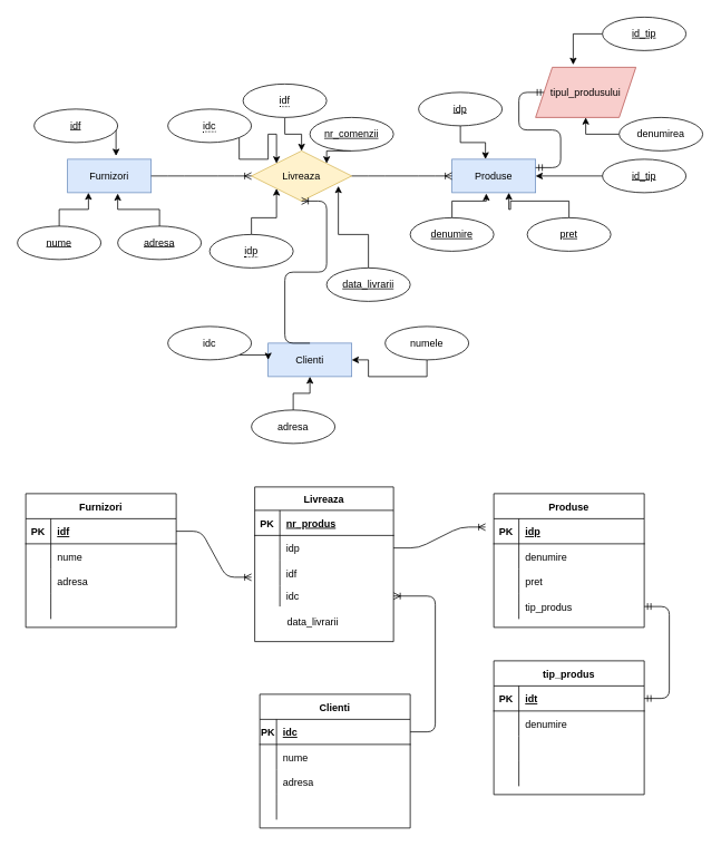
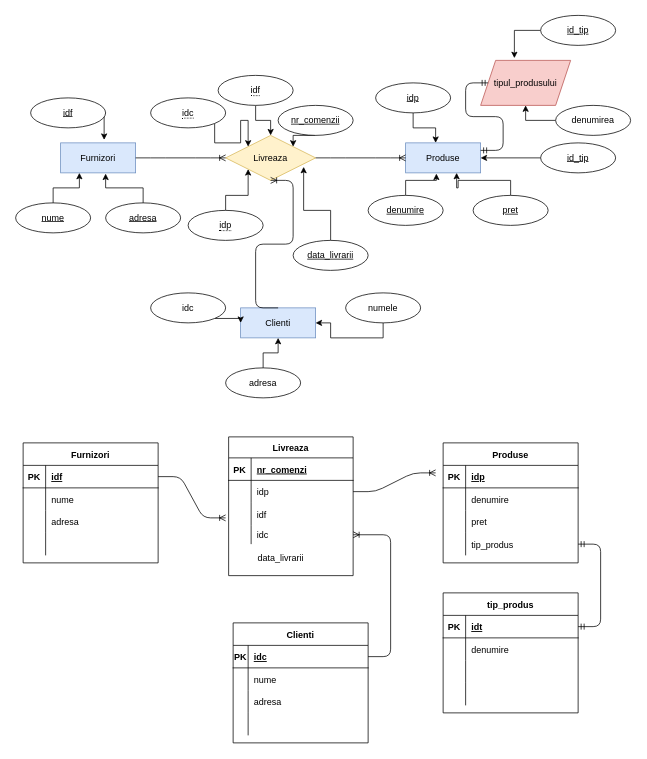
- <mxCell id="61" value="nr_produs" style="shape=partialRectangle;connectable=0;fillColor=none;top=0;left=0;bottom=0;right=0;align=left;spacingLeft=6;fontStyle=5;overflow=hidden;" vertex="1" parent="59"><mxGeometry x="30" width="136" height="30" as="geometry" /></mxCell>
+ <mxCell id="61" value="nr_comenzi" style="shape=partialRectangle;connectable=0;fillColor=none;top=0;left=0;bottom=0;right=0;align=left;spacingLeft=6;fontStyle=5;overflow=hidden;" vertex="1" parent="59"><mxGeometry x="30" width="136" height="30" as="geometry" /></mxCell>
